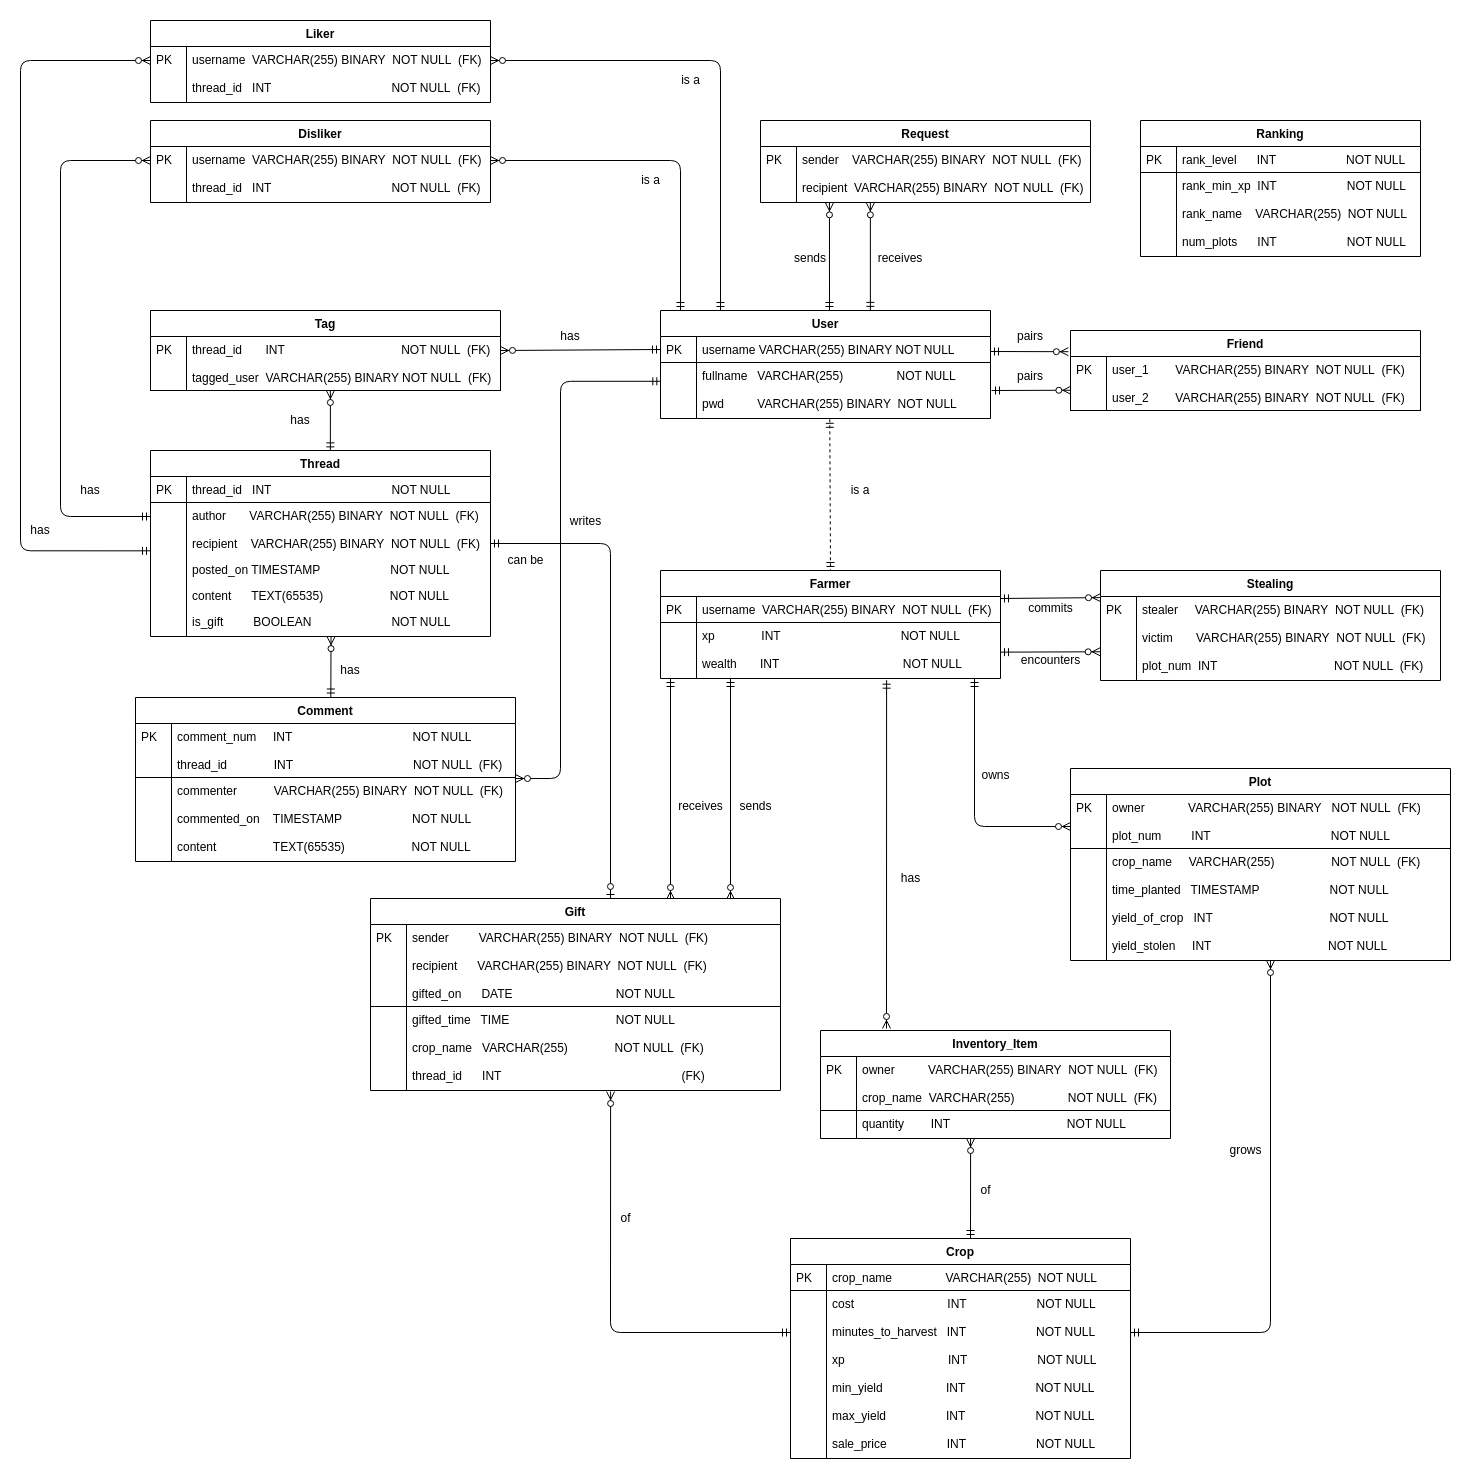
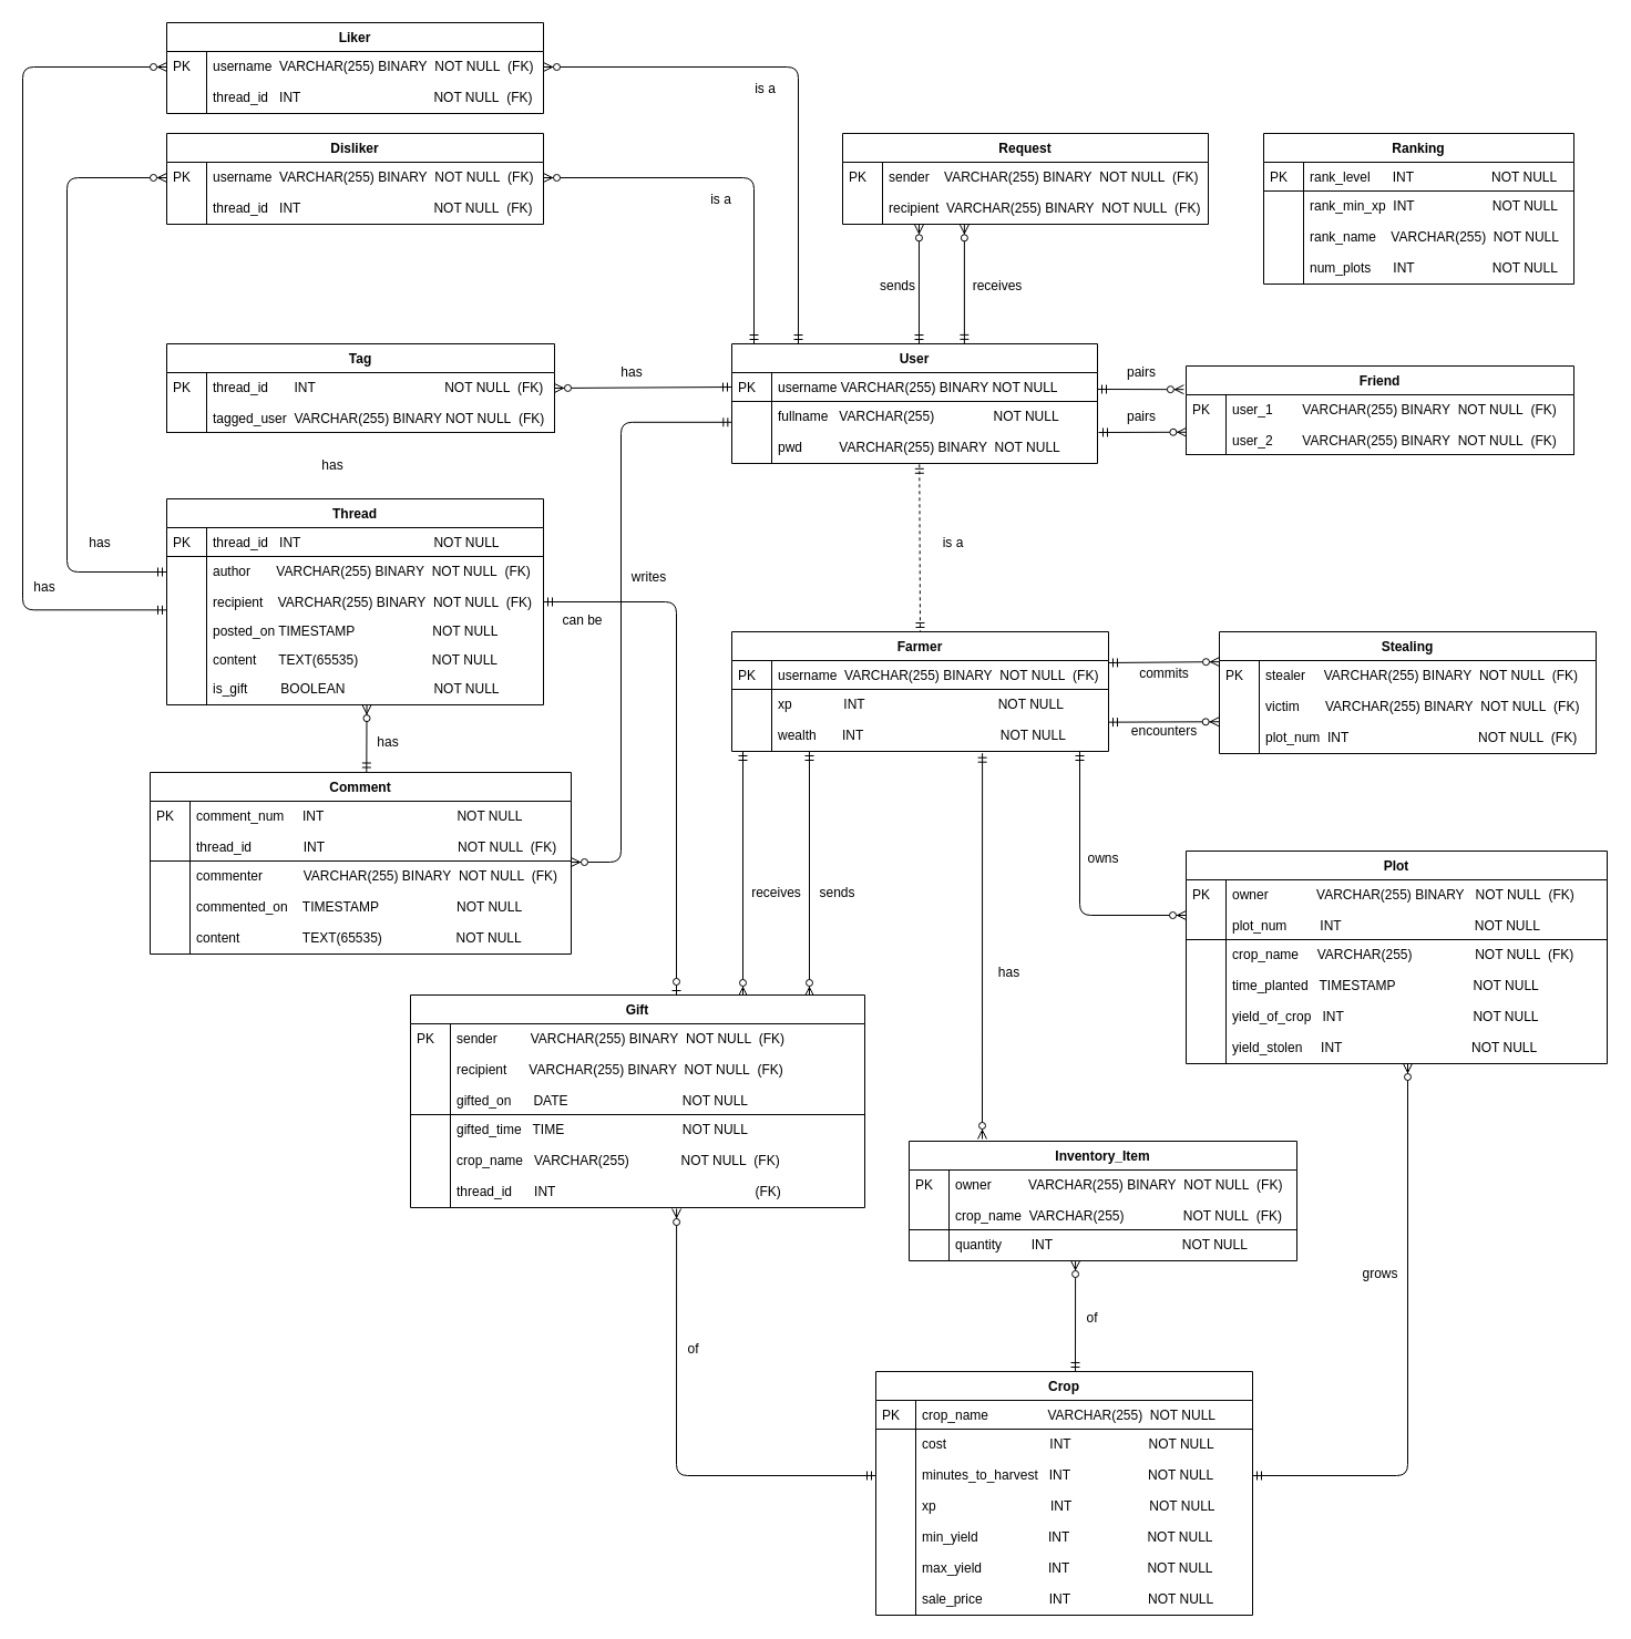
- <mxCell id="6" value="" style="fontSize=12;html=1;endArrow=ERzeroToMany;startArrow=ERmandOne;entryX=0.514;entryY=1;entryDx=0;entryDy=0;entryPerimeter=0;exitX=0.529;exitY=0.002;exitDx=0;exitDy=0;exitPerimeter=0;" parent="1" source="107" target="123" edge="1"><mxGeometry width="100" height="100" relative="1" as="geometry"><mxPoint x="330" y="449" as="sourcePoint" /><mxPoint x="840.1" y="629" as="targetPoint" /></mxGeometry></mxCell>
